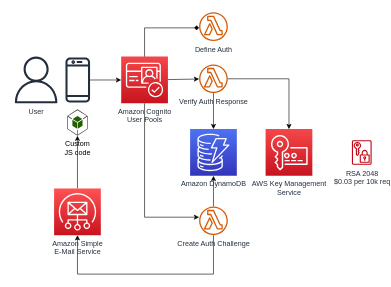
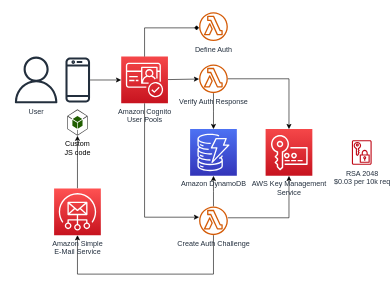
+ <mxCell id="12" value="" style="edgeStyle=elbowEdgeStyle;rounded=0;elbow=vertical;html=1;strokeColor=#000000;entryX=0.5;entryY=1;entryDx=0;entryDy=0;entryPerimeter=0;" edge="1" parent="1" source="14" target="15"><mxGeometry relative="1" as="geometry"><mxPoint x="459.001" y="368" as="targetPoint" /><Array as="points"><mxPoint x="417" y="363" /></Array></mxGeometry></mxCell>
